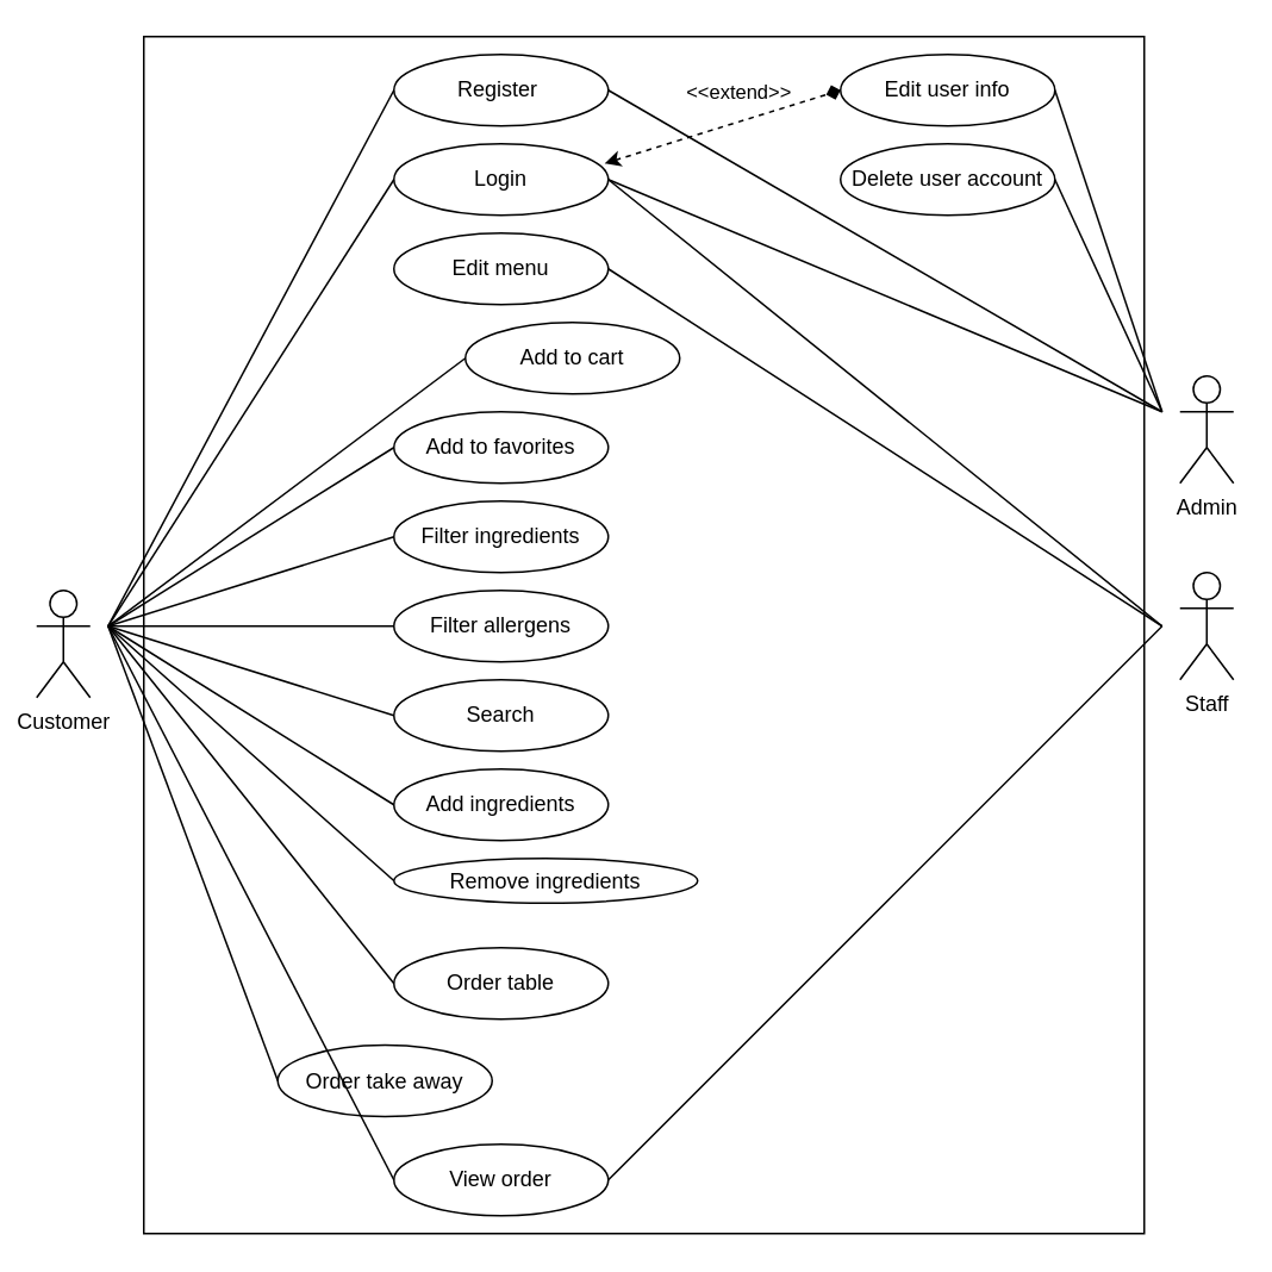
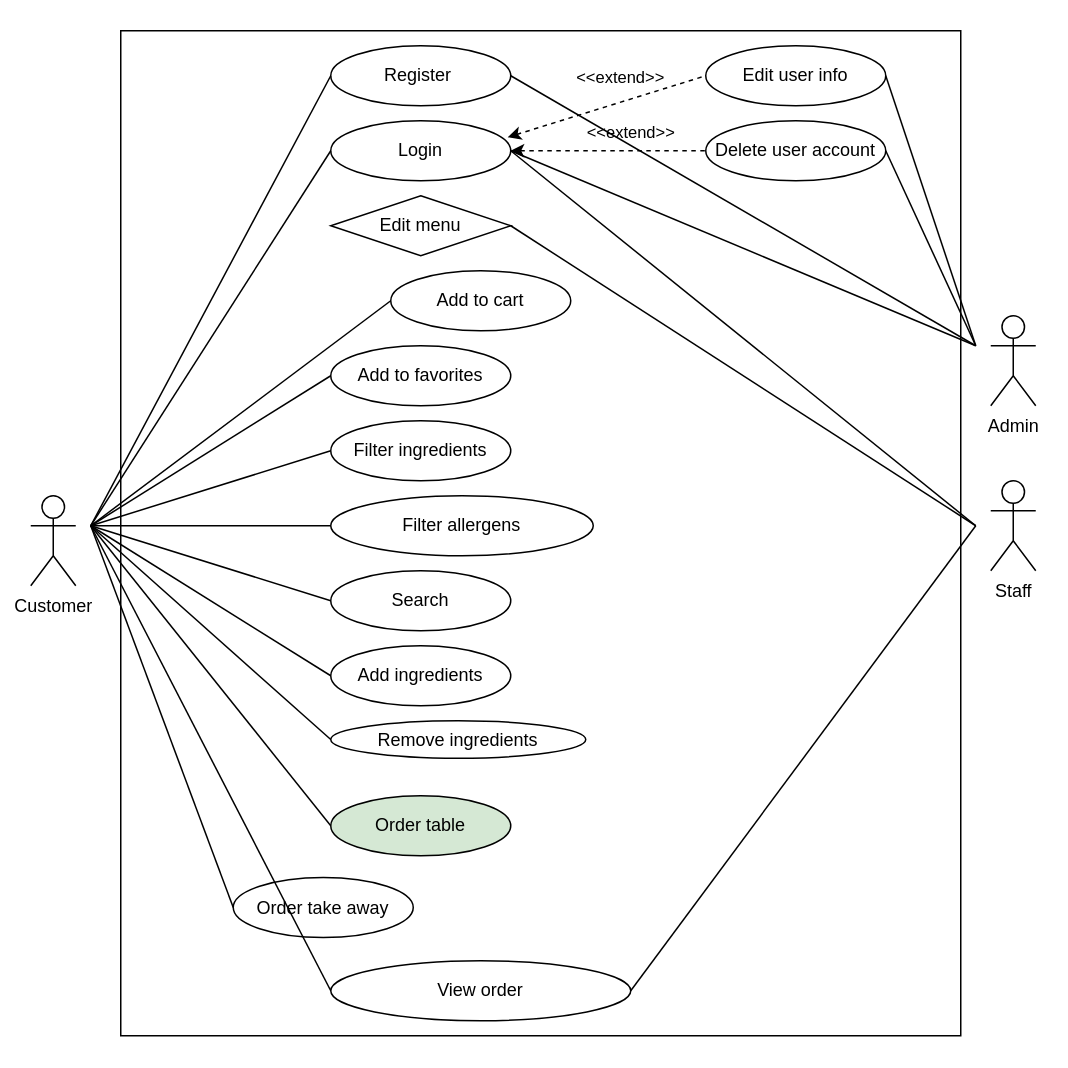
- <mxCell id="20" value="" style="endArrow=diamond;html=1;exitX=0.983;exitY=0.275;exitDx=0;exitDy=0;entryX=0;entryY=0.5;entryDx=0;entryDy=0;startArrow=classic;startFill=1;dashed=1;exitPerimeter=0;" edge="1" parent="1" source="3" target="16"><mxGeometry width="50" height="50" relative="1" as="geometry"><mxPoint x="340" y="49.5" as="sourcePoint" /><mxPoint x="420" y="49.5" as="targetPoint" /></mxGeometry></mxCell>
+ <mxCell id="20" value="" style="endArrow=none;html=1;exitX=0.983;exitY=0.275;exitDx=0;exitDy=0;entryX=0;entryY=0.5;entryDx=0;entryDy=0;startArrow=classic;startFill=1;dashed=1;exitPerimeter=0;" edge="1" parent="1" source="3" target="16"><mxGeometry width="50" height="50" relative="1" as="geometry"><mxPoint x="340" y="49.5" as="sourcePoint" /><mxPoint x="420" y="49.5" as="targetPoint" /></mxGeometry></mxCell>
+ <mxCell id="18" value="" style="endArrow=none;html=1;exitX=1;exitY=0.5;exitDx=0;exitDy=0;entryX=0;entryY=0.5;entryDx=0;entryDy=0;startArrow=classic;startFill=1;dashed=1;" edge="1" parent="1" source="3" target="17"><mxGeometry width="50" height="50" relative="1" as="geometry"><mxPoint x="380" y="170" as="sourcePoint" /><mxPoint x="430" y="120" as="targetPoint" /></mxGeometry></mxCell>
+ <mxCell id="19" value="&amp;lt;&amp;lt;extend&amp;gt;&amp;gt;" style="edgeLabel;html=1;align=center;verticalAlign=middle;resizable=0;points=[];" vertex="1" connectable="0" parent="18"><mxGeometry x="-0.525" relative="1" as="geometry"><mxPoint x="48.13" y="-12.43" as="offset" /></mxGeometry></mxCell>
- <mxCell id="13" value="Edit menu" style="ellipse;whiteSpace=wrap;html=1;" vertex="1" parent="1"><mxGeometry x="220" y="130" width="120" height="40" as="geometry" /></mxCell>
+ <mxCell id="13" value="Edit menu" style="rhombus;whiteSpace=wrap;html=1;" vertex="1" parent="1"><mxGeometry x="220" y="130" width="120" height="40" as="geometry" /></mxCell>
- <mxCell id="10" value="Filter allergens" style="ellipse;whiteSpace=wrap;html=1;" vertex="1" parent="1"><mxGeometry x="220" y="330" width="120" height="40" as="geometry" /></mxCell>
+ <mxCell id="10" value="Filter allergens" style="ellipse;whiteSpace=wrap;html=1;" vertex="1" parent="1"><mxGeometry x="220" y="330" width="175" height="40" as="geometry" /></mxCell>
- <mxCell id="11" value="Order table" style="ellipse;whiteSpace=wrap;html=1;" vertex="1" parent="1"><mxGeometry x="220" y="530" width="120" height="40" as="geometry" /></mxCell>
+ <mxCell id="11" value="Order table" style="ellipse;whiteSpace=wrap;html=1;fillColor=#d5e8d4;" vertex="1" parent="1"><mxGeometry x="220" y="530" width="120" height="40" as="geometry" /></mxCell>
- <mxCell id="37" value="View order" style="ellipse;whiteSpace=wrap;html=1;" vertex="1" parent="1"><mxGeometry x="220" y="640" width="120" height="40" as="geometry" /></mxCell>
+ <mxCell id="37" value="View order" style="ellipse;whiteSpace=wrap;html=1;" vertex="1" parent="1"><mxGeometry x="220" y="640" width="200" height="40" as="geometry" /></mxCell>
